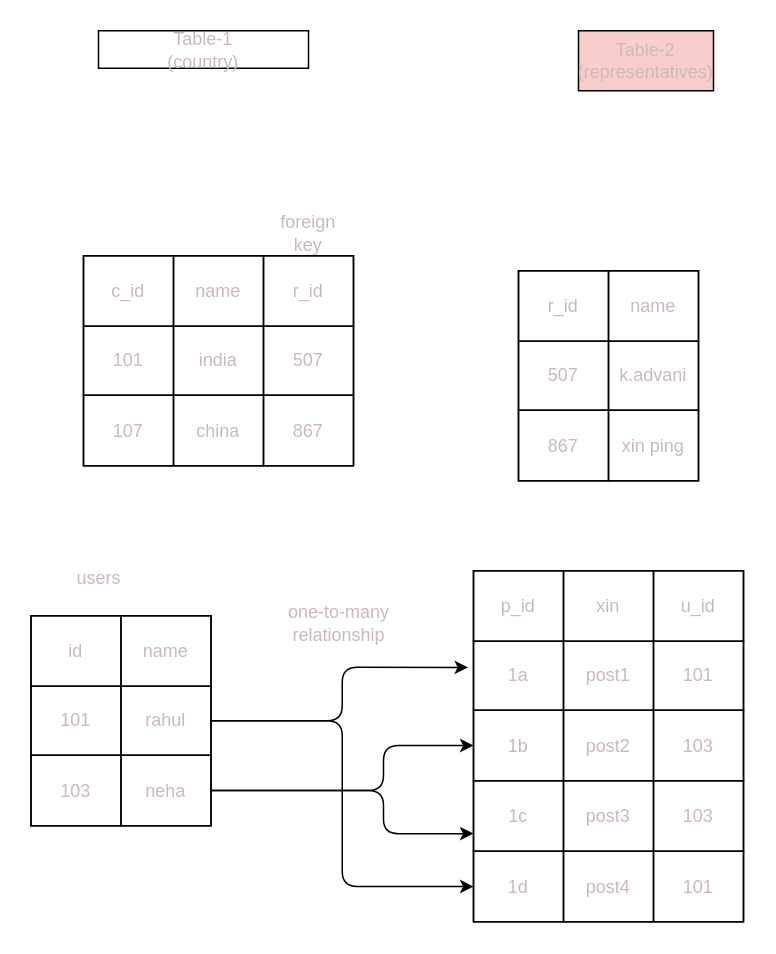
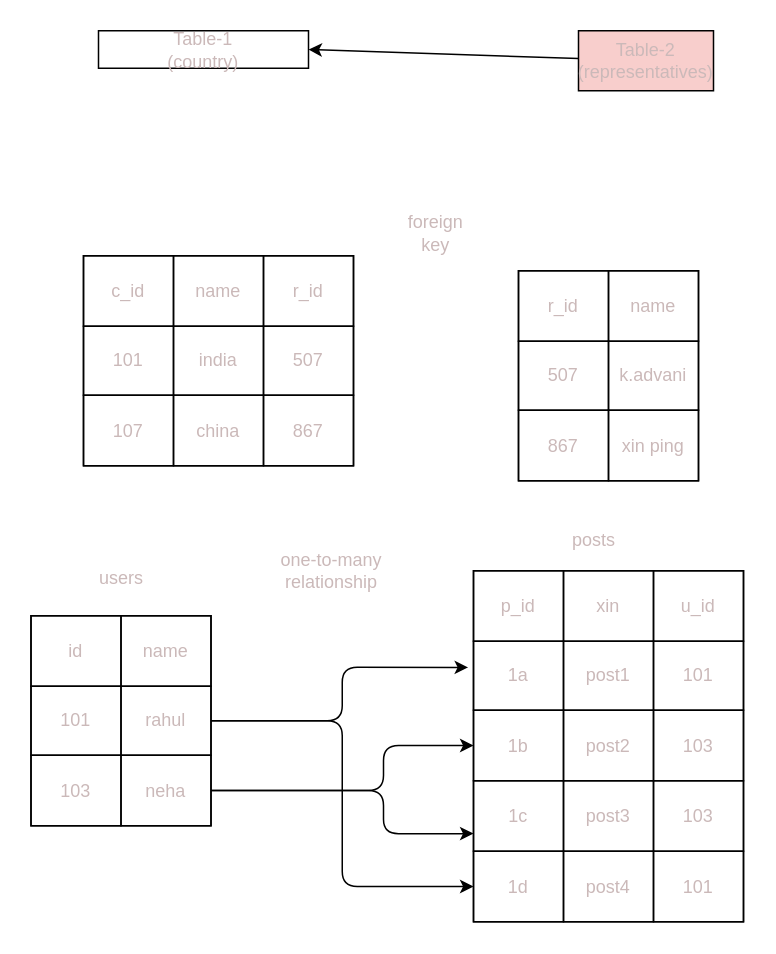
+ <mxCell id="28" style="edgeStyle=none;html=1;entryX=1;entryY=0.5;entryDx=0;entryDy=0;fontColor=#cbb9b9;" edge="1" parent="1" source="29" target="27"><mxGeometry relative="1" as="geometry" /></mxCell>
- <mxCell id="26" value="foreign key" style="text;html=1;strokeColor=none;fillColor=none;align=center;verticalAlign=middle;whiteSpace=wrap;rounded=0;fontColor=#cbb9b9;" vertex="1" parent="1"><mxGeometry x="175" y="140" width="60" height="30" as="geometry" /></mxCell>
+ <mxCell id="26" value="foreign key" style="text;html=1;strokeColor=none;fillColor=none;align=center;verticalAlign=middle;whiteSpace=wrap;rounded=0;fontColor=#cbb9b9;" vertex="1" parent="1"><mxGeometry x="260" y="140" width="60" height="30" as="geometry" /></mxCell>
+ <mxCell id="67" value="posts" style="text;html=1;align=center;verticalAlign=middle;resizable=0;points=[];autosize=1;strokeColor=none;fillColor=none;fontColor=#cbb9b9;" vertex="1" parent="1"><mxGeometry x="370" y="345" width="50" height="30" as="geometry" /></mxCell>
- <mxCell id="66" value="users" style="text;html=1;align=center;verticalAlign=middle;resizable=0;points=[];autosize=1;strokeColor=none;fillColor=none;fontColor=#cbb9b9;" vertex="1" parent="1"><mxGeometry x="40" y="370" width="50" height="30" as="geometry" /></mxCell>
+ <mxCell id="66" value="users" style="text;html=1;align=center;verticalAlign=middle;resizable=0;points=[];autosize=1;strokeColor=none;fillColor=none;fontColor=#cbb9b9;" vertex="1" parent="1"><mxGeometry x="55" y="370" width="50" height="30" as="geometry" /></mxCell>
- <mxCell id="30" value="one-to-many&lt;br&gt;relationship" style="text;html=1;align=center;verticalAlign=middle;resizable=0;points=[];autosize=1;strokeColor=none;fillColor=none;fontColor=#cbb9b9;" vertex="1" parent="1"><mxGeometry x="180" y="395" width="90" height="40" as="geometry" /></mxCell>
+ <mxCell id="30" value="one-to-many&lt;br&gt;relationship" style="text;html=1;align=center;verticalAlign=middle;resizable=0;points=[];autosize=1;strokeColor=none;fillColor=none;fontColor=#cbb9b9;" vertex="1" parent="1"><mxGeometry x="175" y="360" width="90" height="40" as="geometry" /></mxCell>
